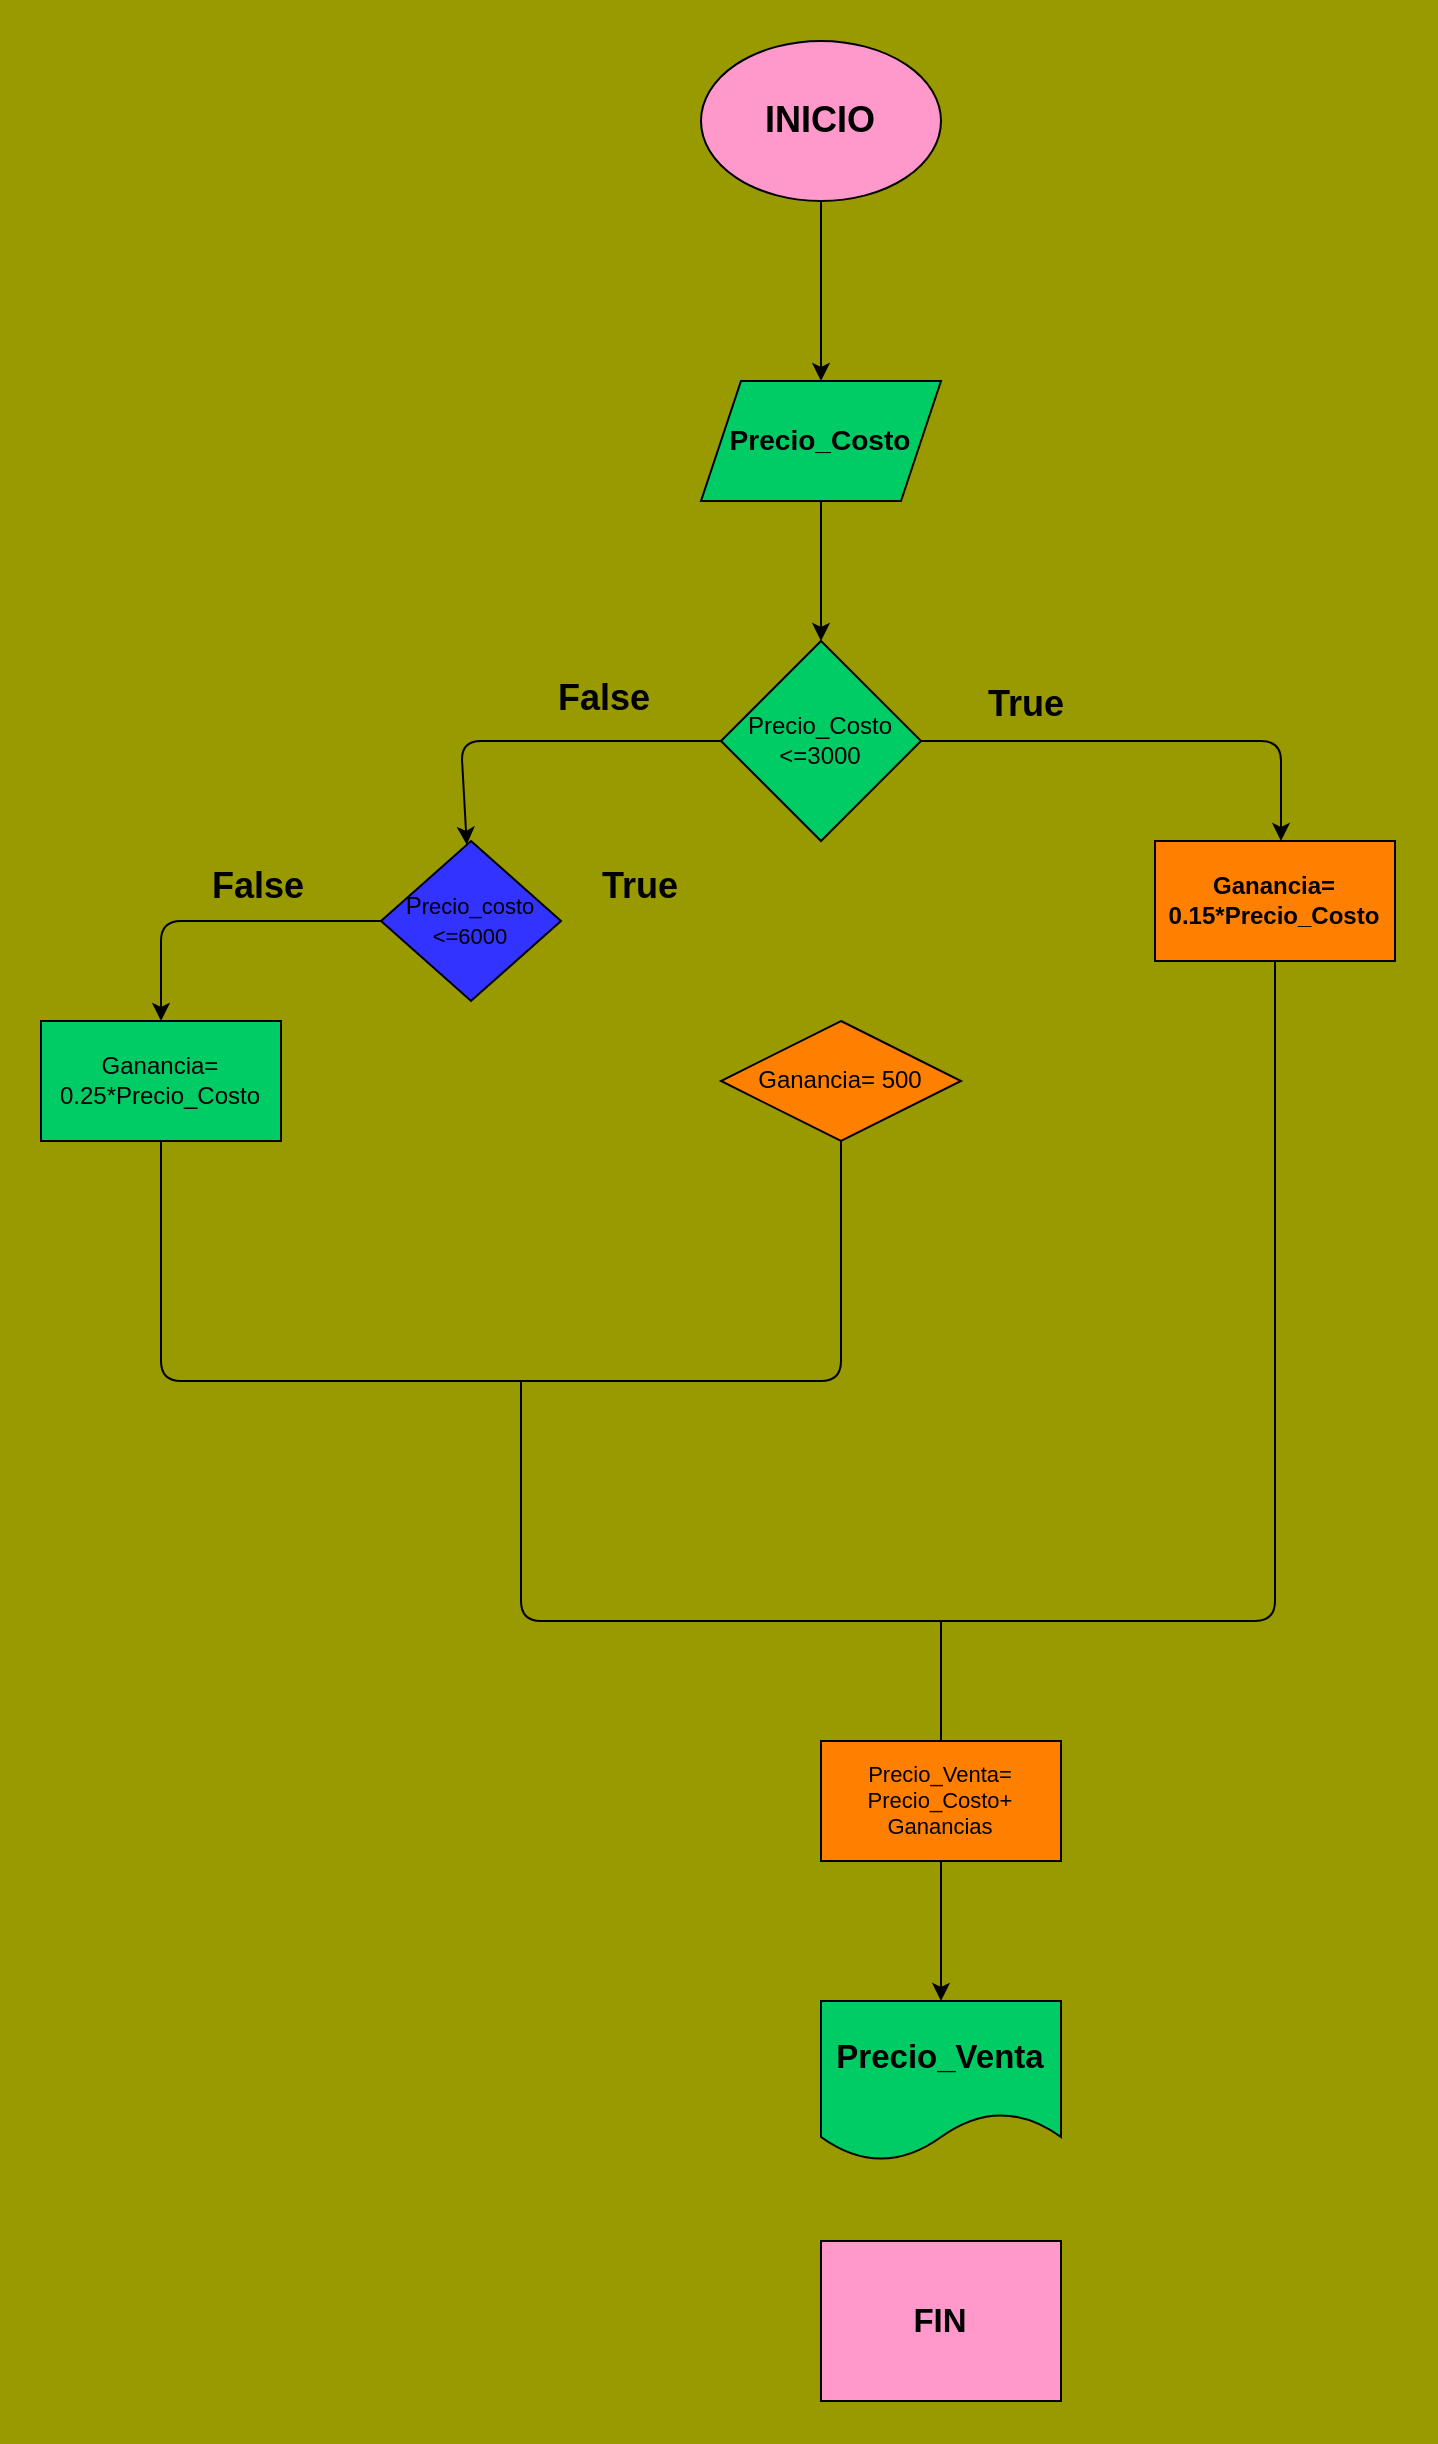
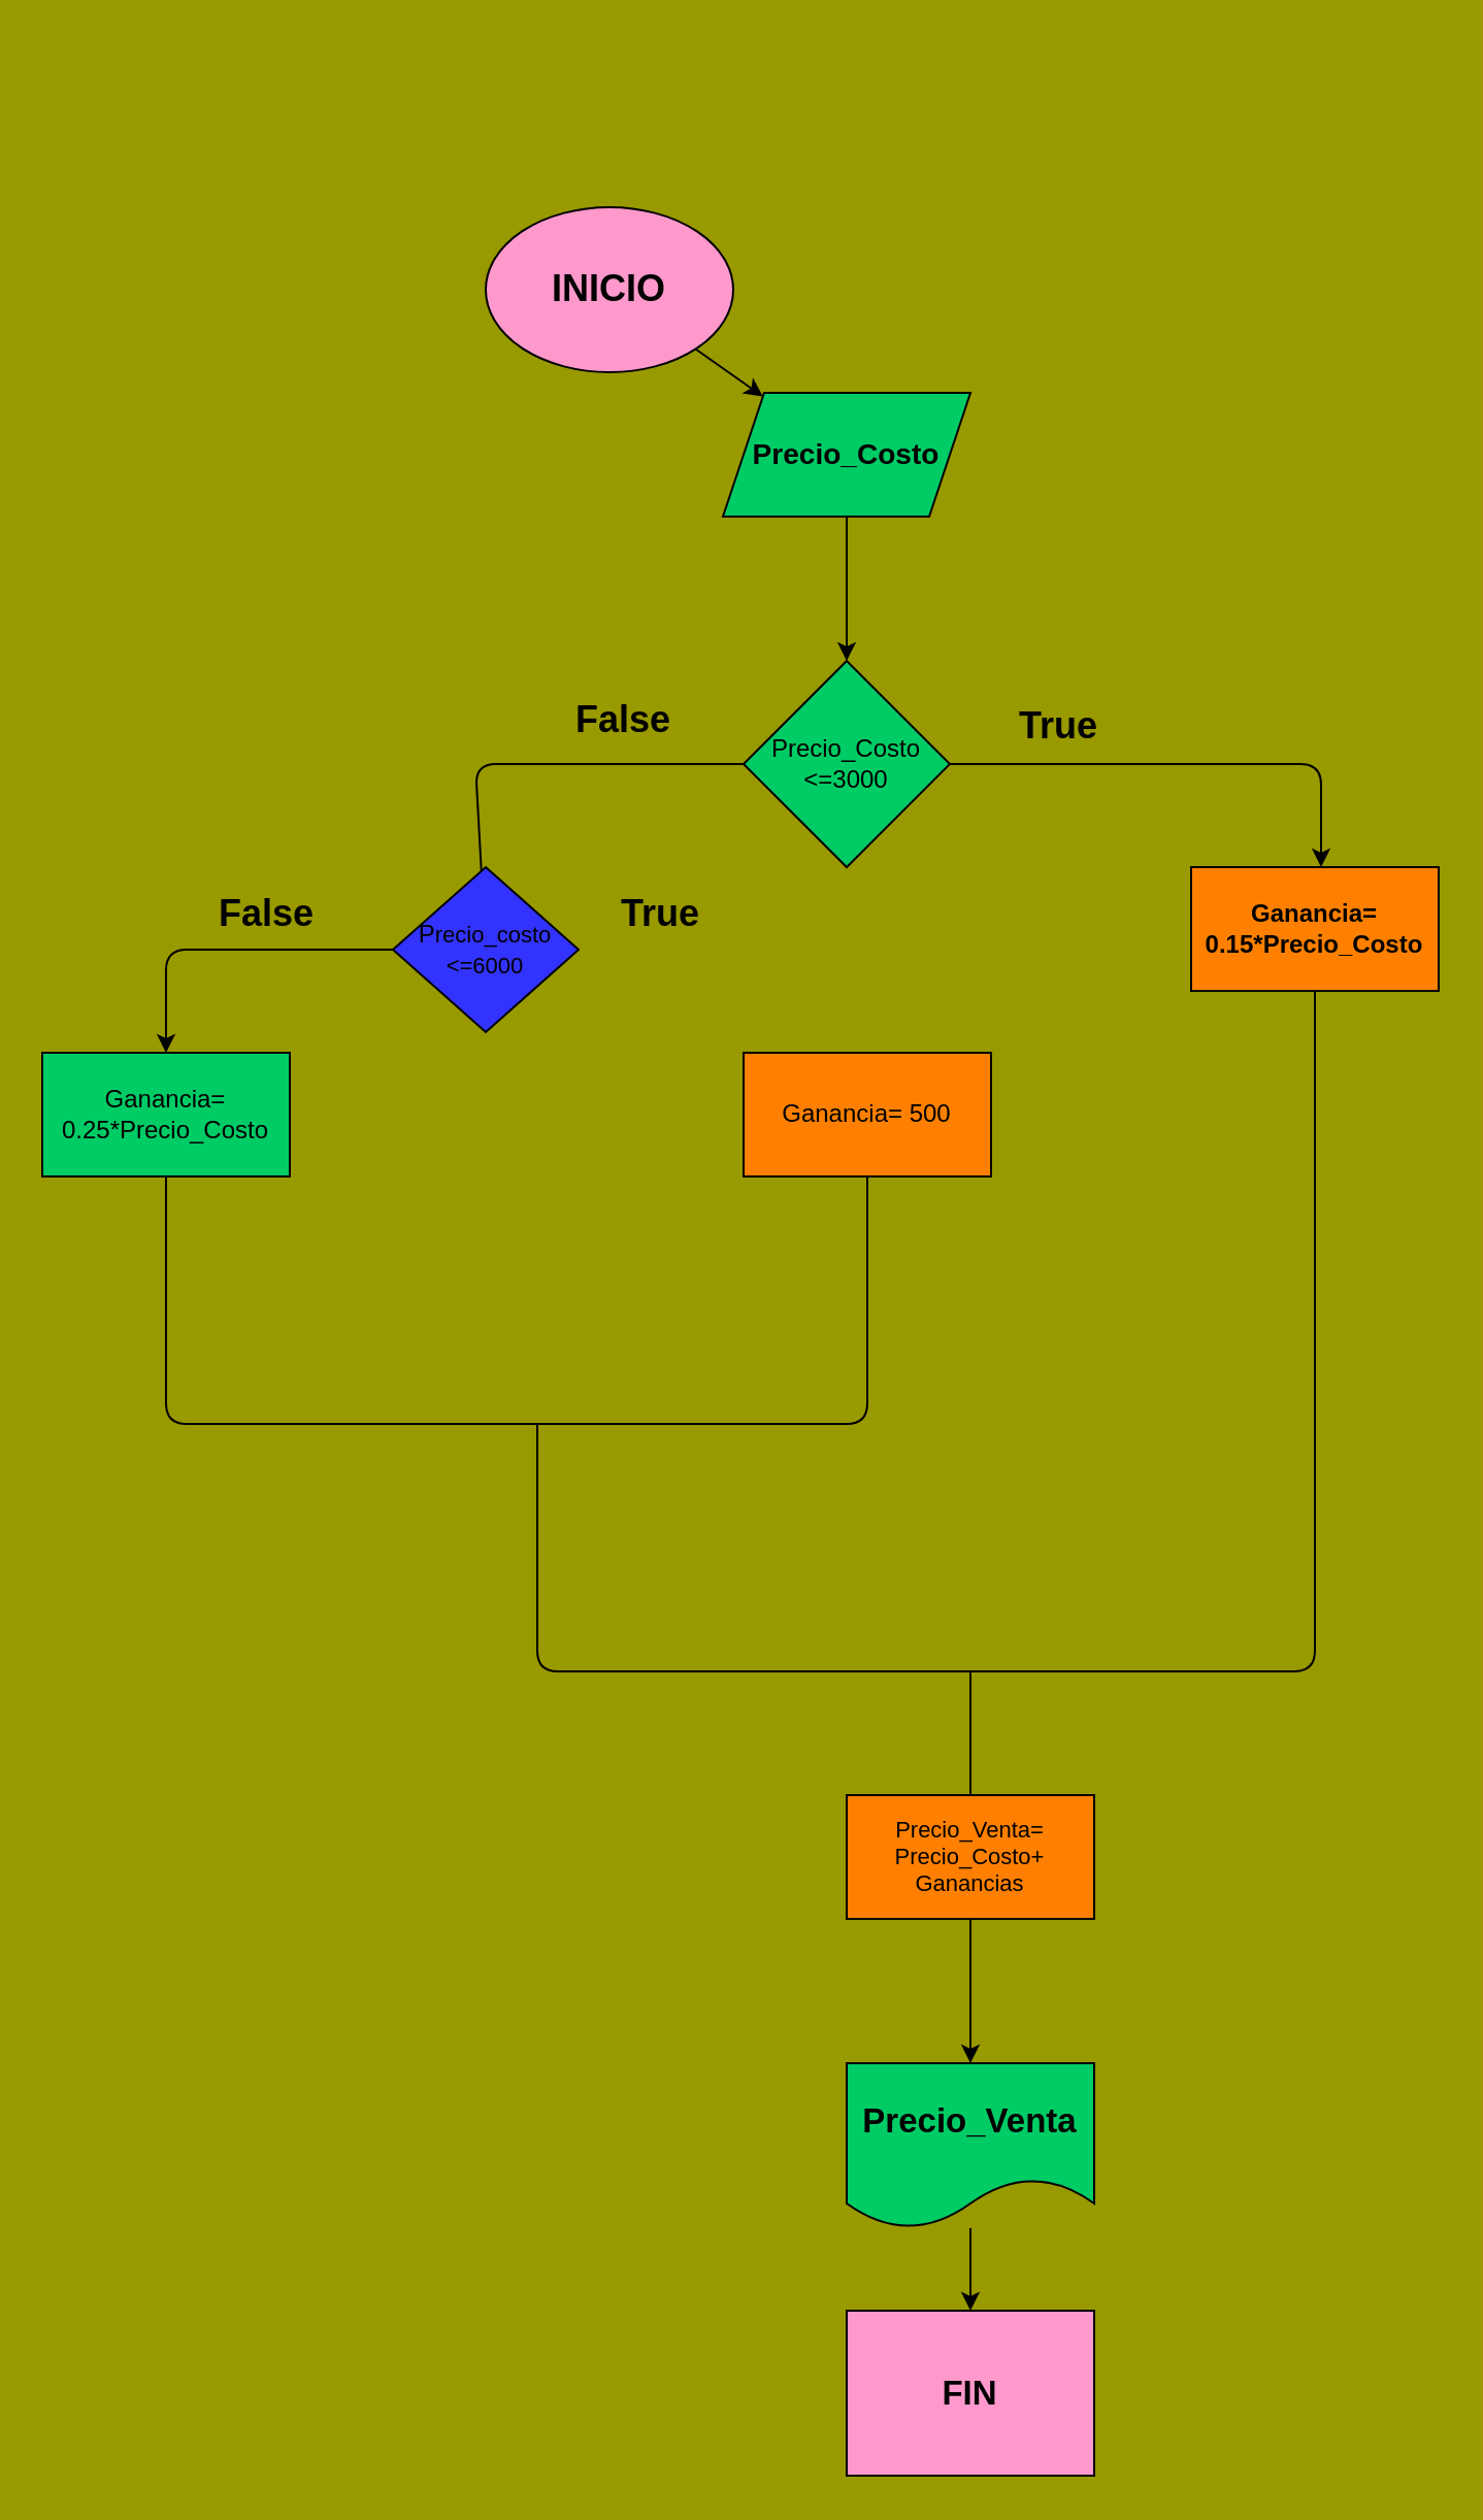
- <mxCell id="3" value="&lt;h2&gt;INICIO&lt;/h2&gt;" style="ellipse;whiteSpace=wrap;html=1;fillColor=#FF99CC;" vertex="1" parent="1"><mxGeometry x="350" y="20" width="120" height="80" as="geometry" /></mxCell>
+ <mxCell id="3" value="&lt;h2&gt;INICIO&lt;/h2&gt;" style="ellipse;whiteSpace=wrap;html=1;fillColor=#FF99CC;" vertex="1" parent="1"><mxGeometry x="235" y="100" width="120" height="80" as="geometry" /></mxCell>
- <mxCell id="7" value="" style="edgeStyle=none;html=1;" edge="1" parent="1" source="8" target="11"><mxGeometry relative="1" as="geometry"><Array as="points"><mxPoint x="230" y="370" /></Array></mxGeometry></mxCell>
+ <mxCell id="7" value="" style="edgeStyle=none;html=1;endArrow=none;" edge="1" parent="1" source="8" target="11"><mxGeometry relative="1" as="geometry"><Array as="points"><mxPoint x="230" y="370" /></Array></mxGeometry></mxCell>
- <mxCell id="12" value="Ganancia= 500" style="rhombus;whiteSpace=wrap;html=1;fillColor=#FF8000;" vertex="1" parent="1"><mxGeometry x="360" y="510" width="120" height="60" as="geometry" /></mxCell>
+ <mxCell id="12" value="Ganancia= 500" style="whiteSpace=wrap;html=1;fillColor=#FF8000;" vertex="1" parent="1"><mxGeometry x="360" y="510" width="120" height="60" as="geometry" /></mxCell>
+ <mxCell id="21" value="" style="edgeStyle=none;html=1;fontSize=11;" edge="1" parent="1" source="22" target="23"><mxGeometry relative="1" as="geometry" /></mxCell>
